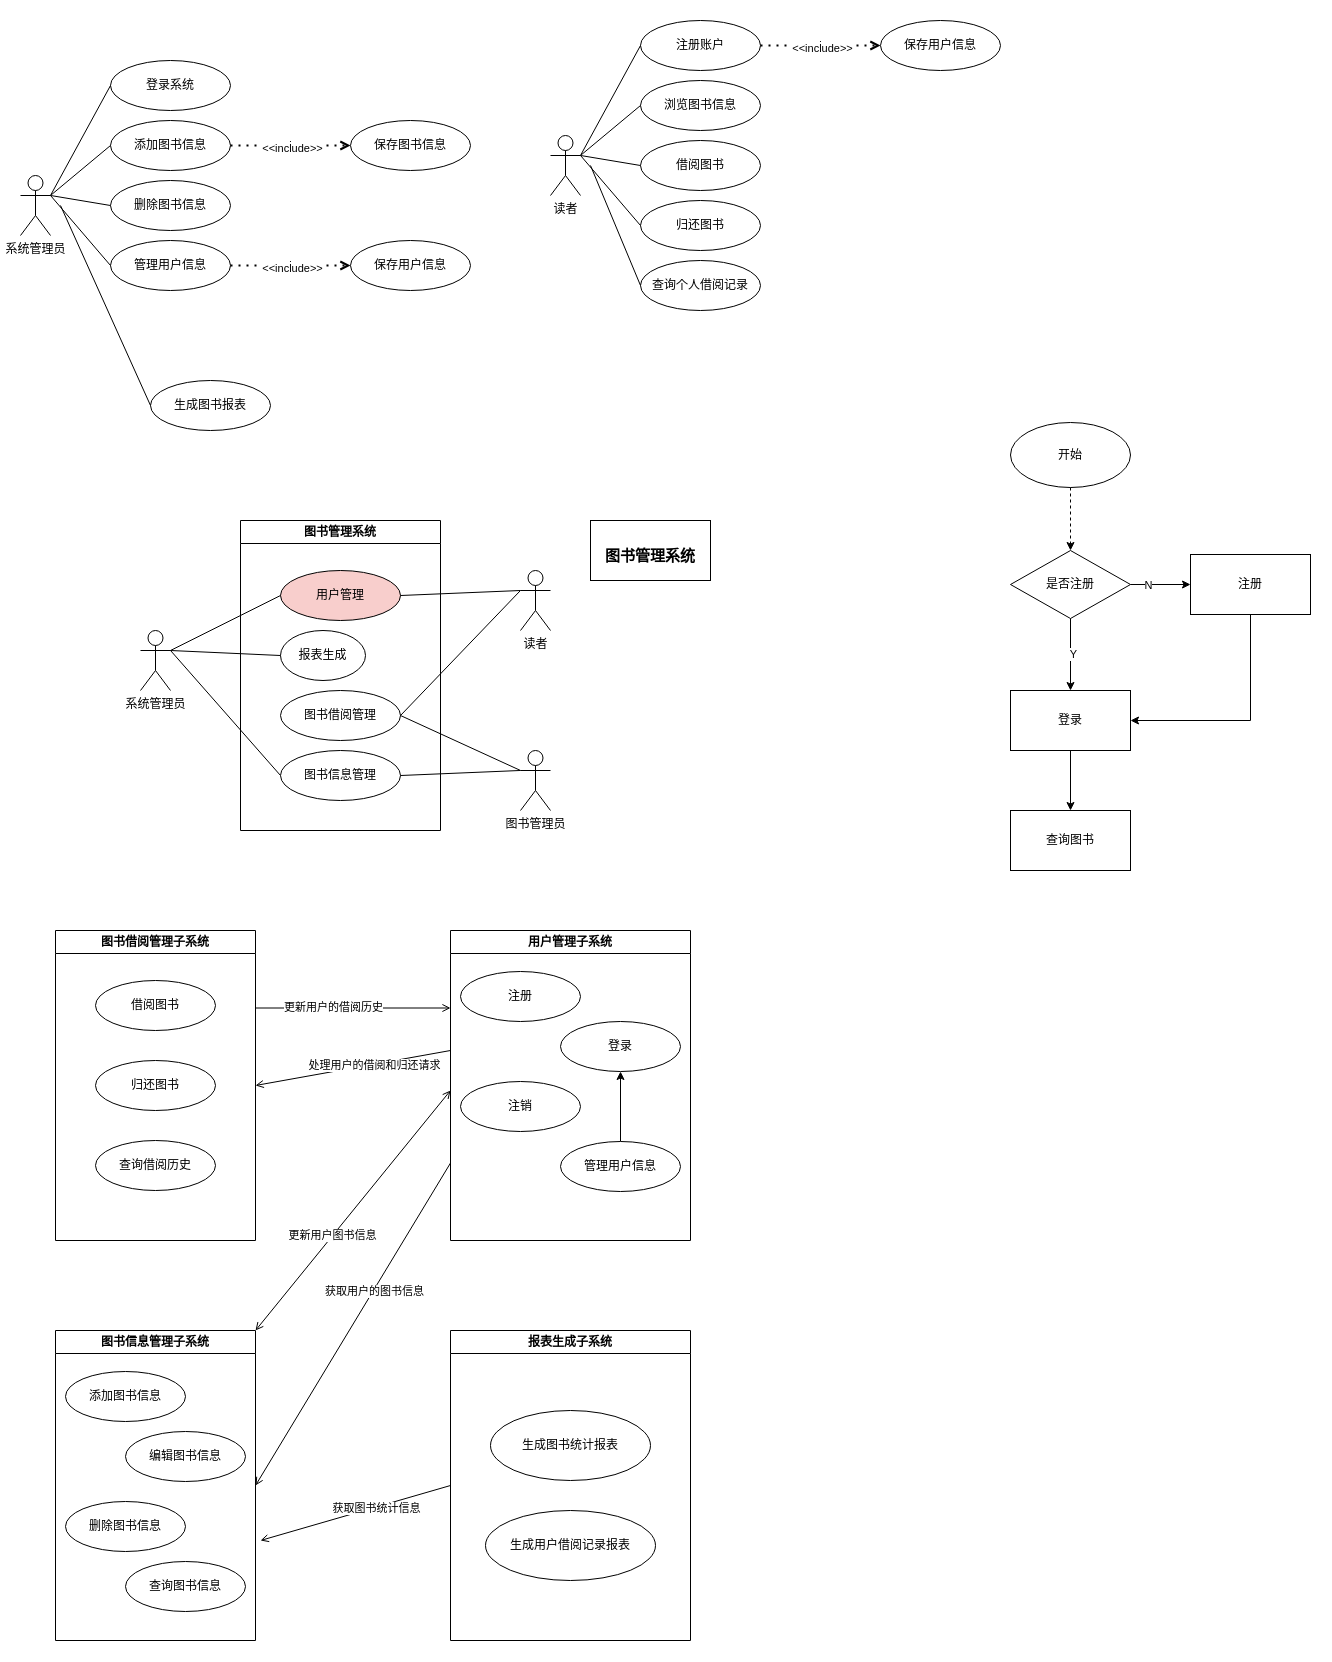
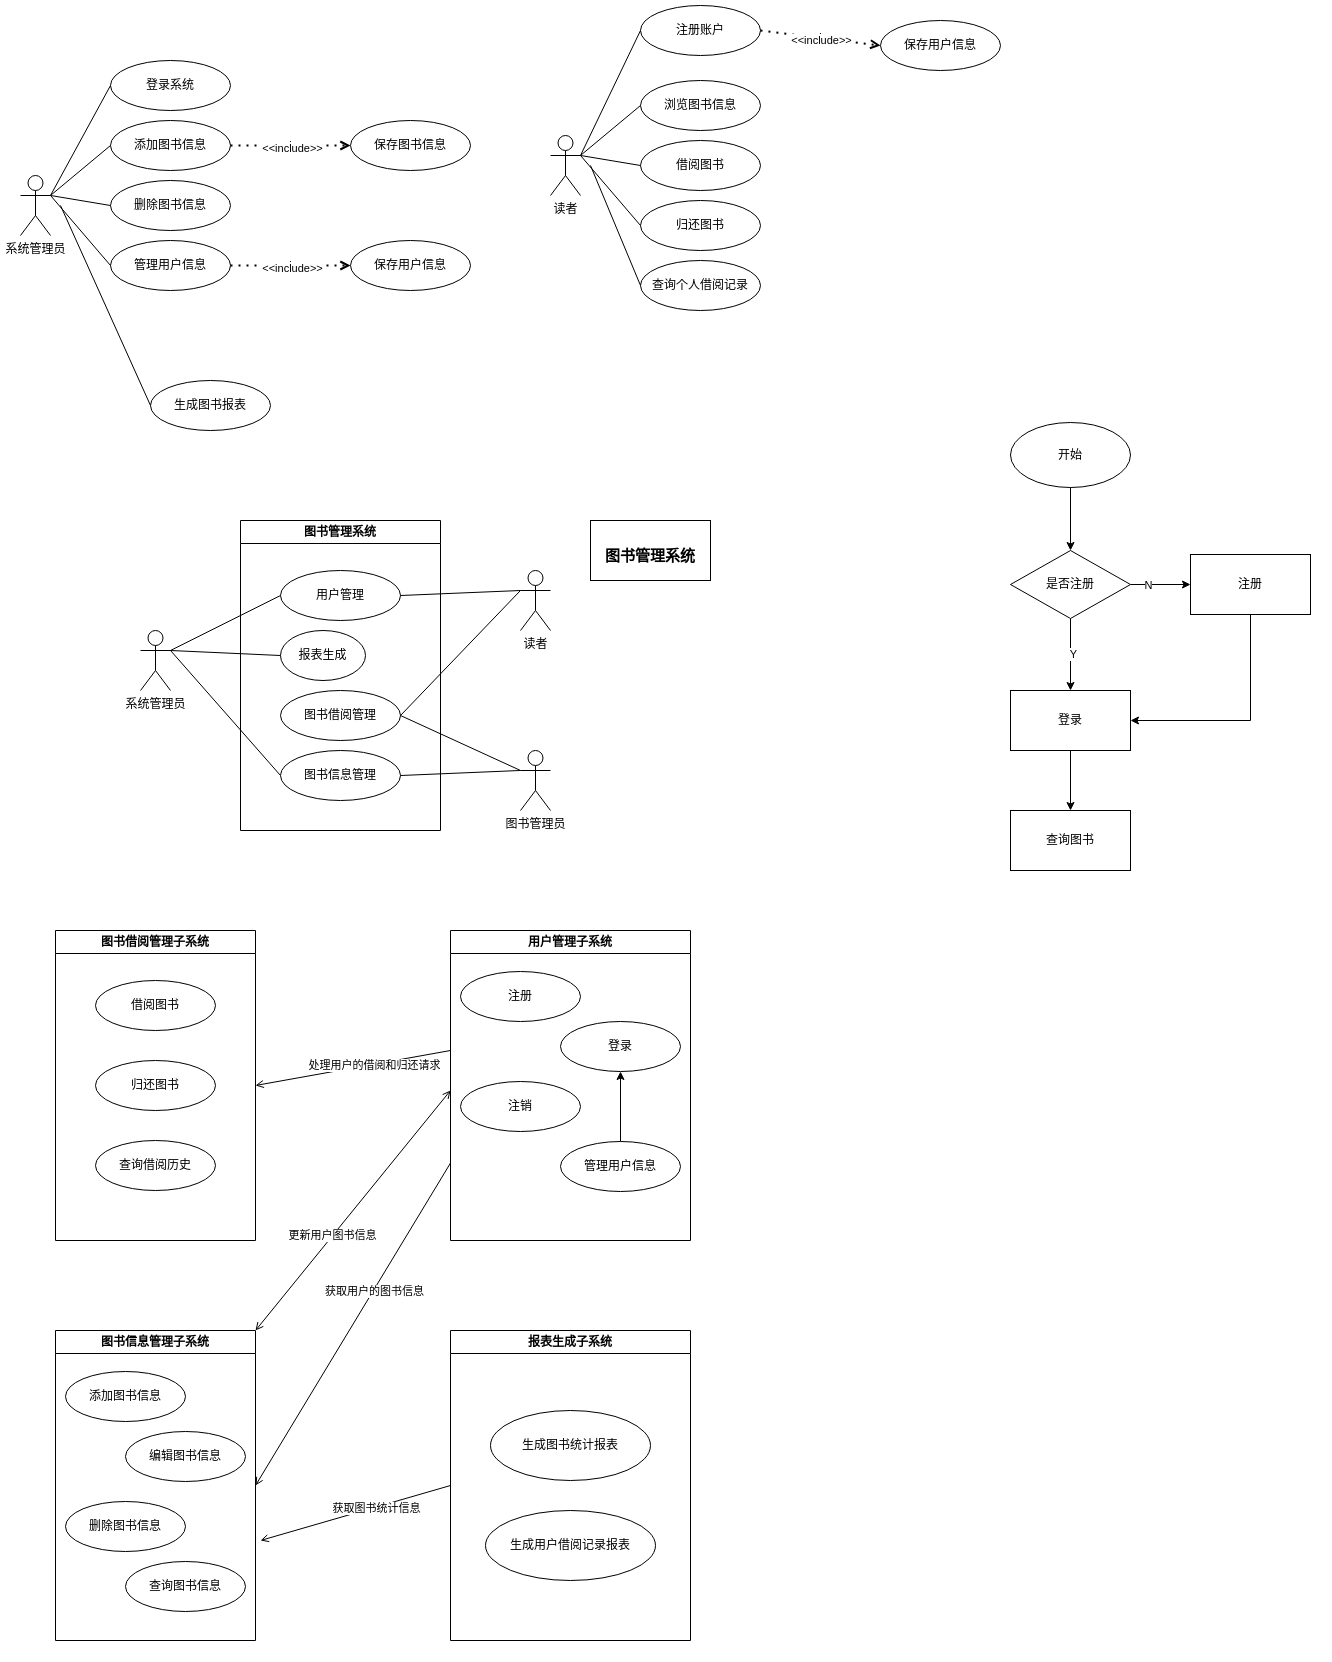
- <mxCell id="35" value="注册账户" style="ellipse;whiteSpace=wrap;html=1;" parent="1" vertex="1"><mxGeometry x="640" y="20" width="120" height="50" as="geometry" /></mxCell>
+ <mxCell id="35" value="注册账户" style="ellipse;whiteSpace=wrap;html=1;" parent="1" vertex="1"><mxGeometry x="640" y="5" width="120" height="50" as="geometry" /></mxCell>
- <mxCell id="78" value="" style="endArrow=classic;html=1;rounded=0;exitX=0.5;exitY=1;exitDx=0;exitDy=0;entryX=0.5;entryY=0;entryDx=0;entryDy=0;dashed=1;" edge="1" parent="1" source="77" target="79"><mxGeometry width="50" height="50" relative="1" as="geometry"><mxPoint x="1300" y="590" as="sourcePoint" /><mxPoint x="1070" y="550" as="targetPoint" /></mxGeometry></mxCell>
+ <mxCell id="78" value="" style="endArrow=classic;html=1;rounded=0;exitX=0.5;exitY=1;exitDx=0;exitDy=0;entryX=0.5;entryY=0;entryDx=0;entryDy=0;" edge="1" parent="1" source="77" target="79"><mxGeometry width="50" height="50" relative="1" as="geometry"><mxPoint x="1300" y="590" as="sourcePoint" /><mxPoint x="1070" y="550" as="targetPoint" /></mxGeometry></mxCell>
- <mxCell id="22" value="用户管理" style="ellipse;whiteSpace=wrap;html=1;fillColor=#f8cecc;" parent="19" vertex="1"><mxGeometry x="40" y="50" width="120" height="50" as="geometry" /></mxCell>
+ <mxCell id="22" value="用户管理" style="ellipse;whiteSpace=wrap;html=1;" parent="19" vertex="1"><mxGeometry x="40" y="50" width="120" height="50" as="geometry" /></mxCell>
- <mxCell id="73" value="" style="endArrow=open;html=1;rounded=0;targetPerimeterSpacing=0;startArrow=none;startFill=0;endFill=0;exitX=1;exitY=0.25;exitDx=0;exitDy=0;entryX=0;entryY=0.25;entryDx=0;entryDy=0;" edge="1" parent="1" source="60" target="54"><mxGeometry width="50" height="50" relative="1" as="geometry"><mxPoint x="460" y="1250" as="sourcePoint" /><mxPoint x="450" y="980" as="targetPoint" /></mxGeometry></mxCell>
- <mxCell id="74" value="更新用户的借阅历史" style="edgeLabel;html=1;align=center;verticalAlign=middle;resizable=0;points=[];" vertex="1" connectable="0" parent="73"><mxGeometry x="-0.209" y="1" relative="1" as="geometry"><mxPoint as="offset" /></mxGeometry></mxCell>
